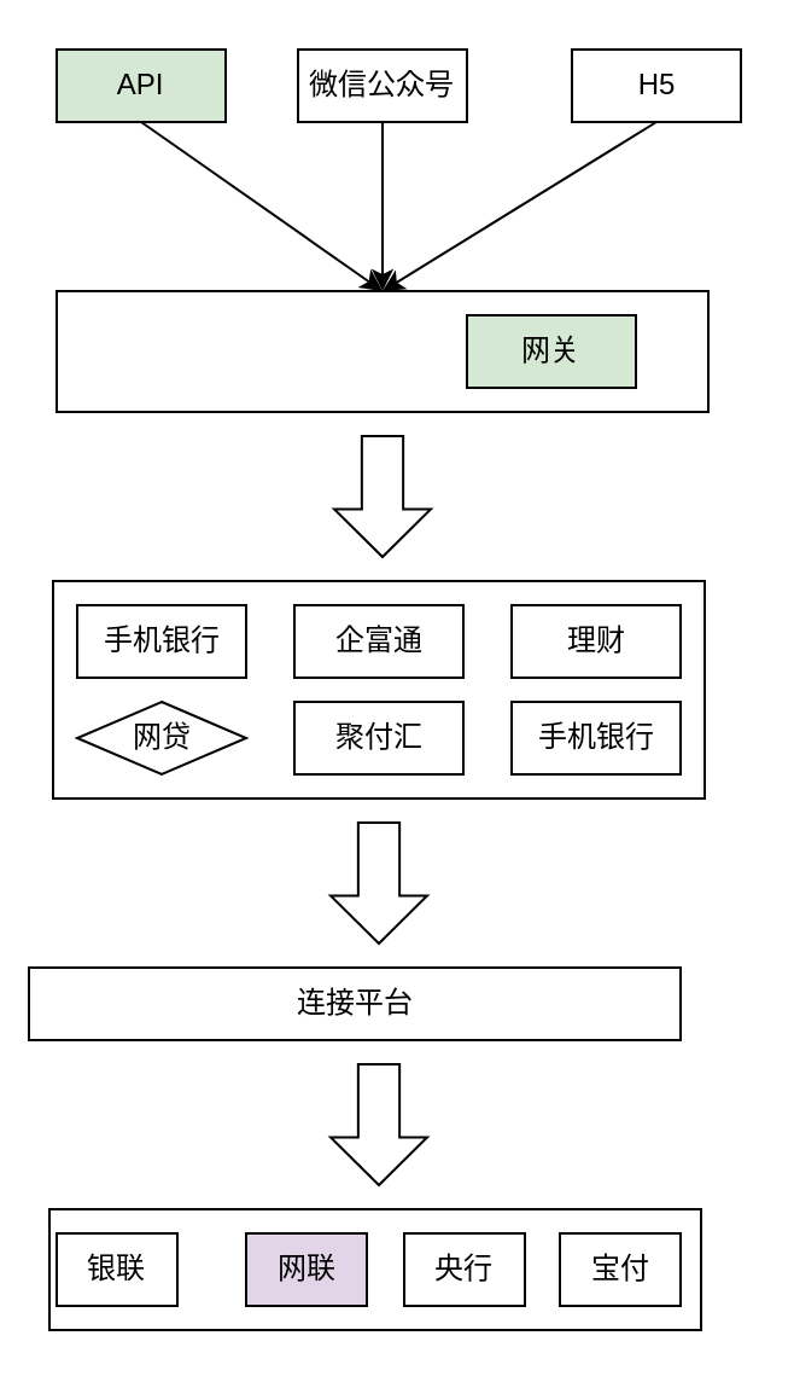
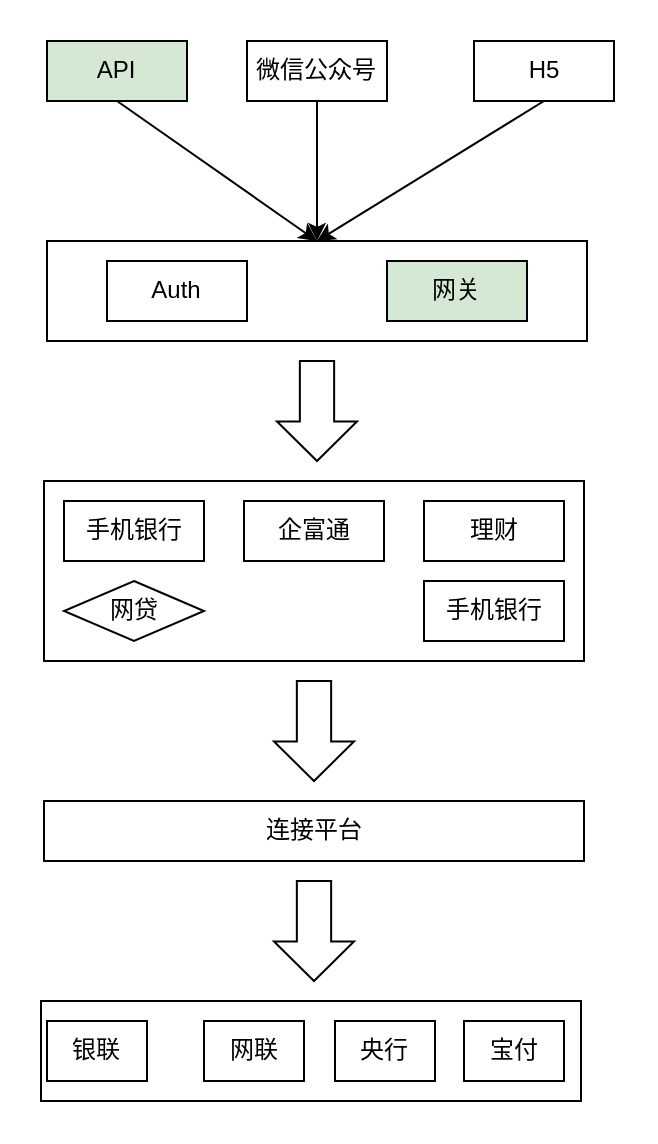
+ <mxCell id="9" value="Auth" style="rounded=0;whiteSpace=wrap;html=1;" vertex="1" parent="1"><mxGeometry x="53" y="130" width="70" height="30" as="geometry" /></mxCell>
- <mxCell id="17" value="聚付汇" style="rounded=0;whiteSpace=wrap;html=1;" vertex="1" parent="1"><mxGeometry x="121.5" y="290" width="70" height="30" as="geometry" /></mxCell>
- <mxCell id="20" value="连接平台" style="rounded=0;whiteSpace=wrap;html=1;strokeWidth=1;fillColor=none;" vertex="1" parent="1"><mxGeometry x="11.5" y="400" width="270" height="30" as="geometry" /></mxCell>
+ <mxCell id="20" value="连接平台" style="rounded=0;whiteSpace=wrap;html=1;strokeWidth=1;fillColor=none;" vertex="1" parent="1"><mxGeometry x="21.5" y="400" width="270" height="30" as="geometry" /></mxCell>
- <mxCell id="23" value="网联" style="rounded=0;whiteSpace=wrap;html=1;fillColor=#e1d5e7;" vertex="1" parent="1"><mxGeometry x="101.5" y="510" width="50" height="30" as="geometry" /></mxCell>
+ <mxCell id="23" value="网联" style="rounded=0;whiteSpace=wrap;html=1;" vertex="1" parent="1"><mxGeometry x="101.5" y="510" width="50" height="30" as="geometry" /></mxCell>
